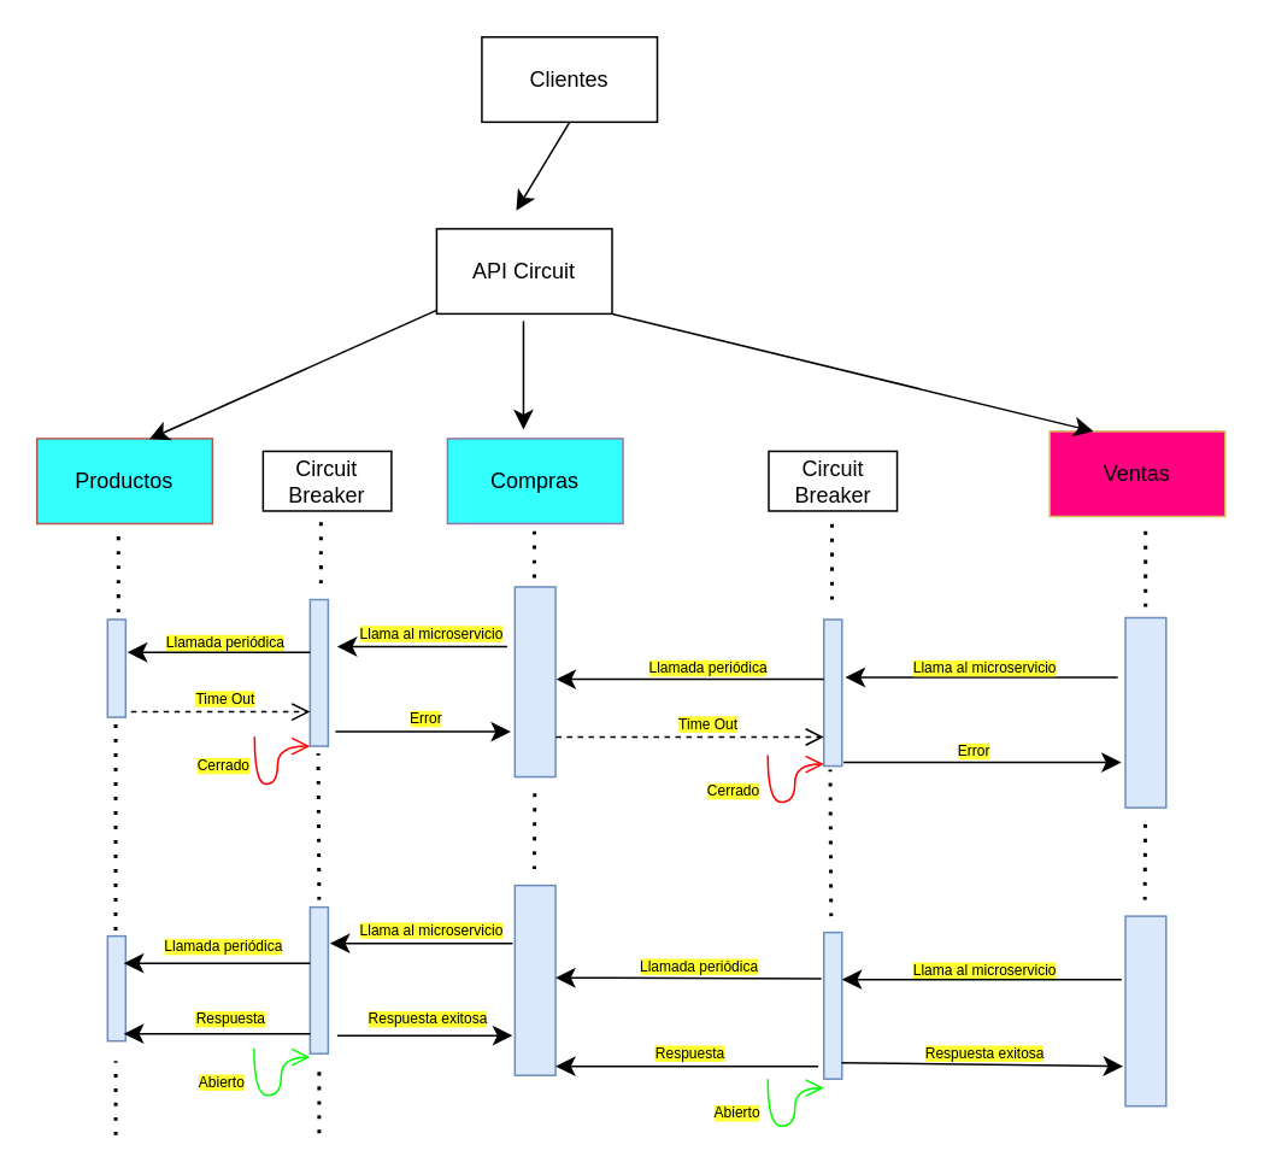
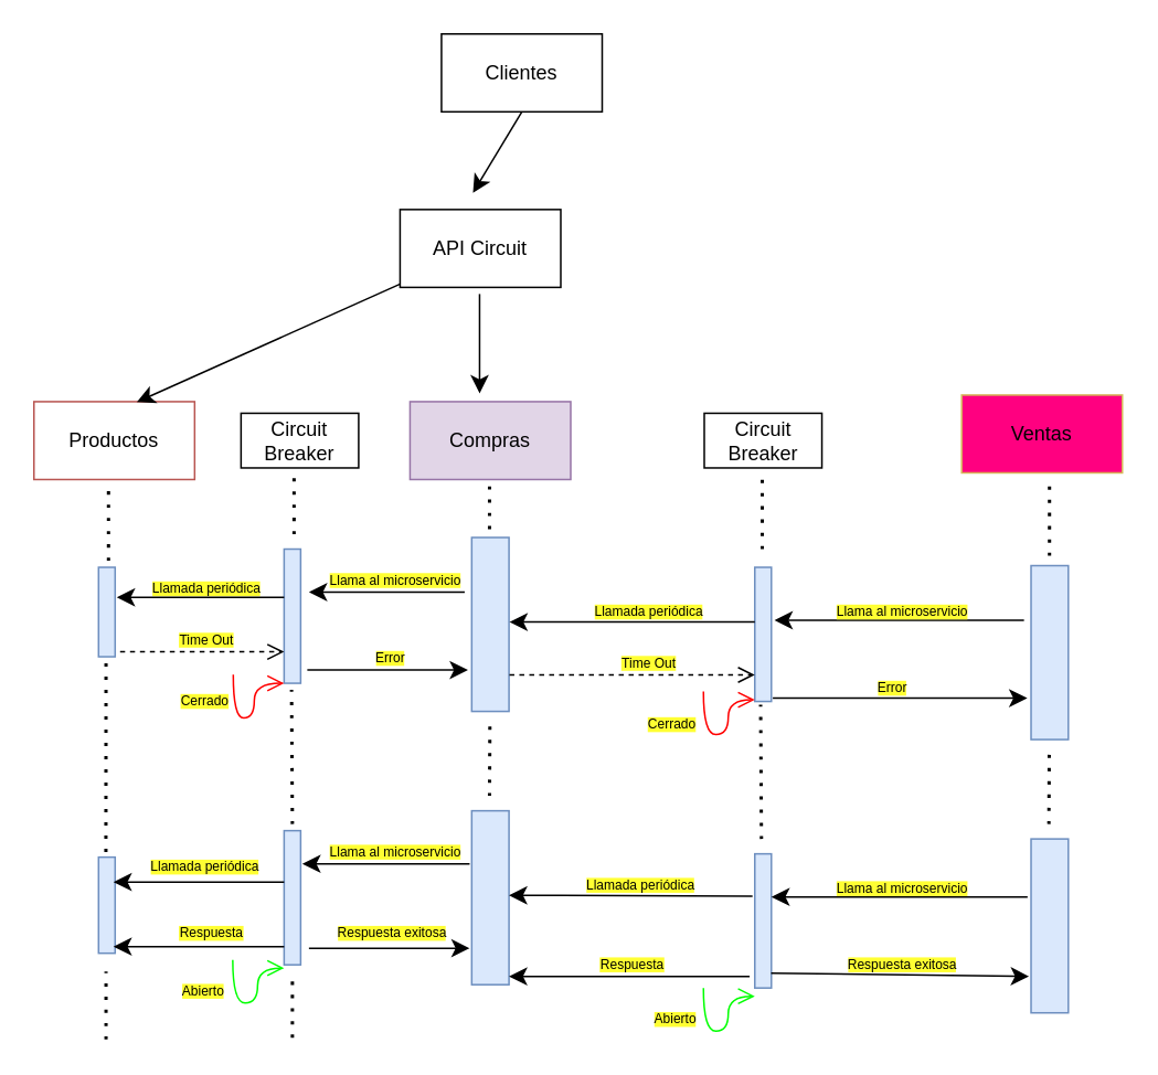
- <mxCell id="10" value="" style="endArrow=classic;html=1;rounded=0;fontSize=12;startSize=8;endSize=8;curved=1;entryX=0.25;entryY=0;entryDx=0;entryDy=0;exitX=1;exitY=1;exitDx=0;exitDy=0;" edge="1" parent="1" source="5" target="4"><mxGeometry width="50" height="50" relative="1" as="geometry"><mxPoint x="339" y="161" as="sourcePoint" /><mxPoint x="483" y="238" as="targetPoint" /></mxGeometry></mxCell>
- <mxCell id="2" value="Productos" style="rounded=0;whiteSpace=wrap;html=1;fillColor=#33FFFF;strokeColor=#b85450;" vertex="1" parent="1"><mxGeometry x="20" y="242" width="97" height="47" as="geometry" /></mxCell>
+ <mxCell id="2" value="Productos" style="rounded=0;whiteSpace=wrap;html=1;fillColor=#ffffff;strokeColor=#b85450;" vertex="1" parent="1"><mxGeometry x="20" y="242" width="97" height="47" as="geometry" /></mxCell>
- <mxCell id="3" value="Compras" style="rounded=0;whiteSpace=wrap;html=1;fillColor=#33ffff;strokeColor=#9673a6;" vertex="1" parent="1"><mxGeometry x="247" y="242" width="97" height="47" as="geometry" /></mxCell>
+ <mxCell id="3" value="Compras" style="rounded=0;whiteSpace=wrap;html=1;fillColor=#e1d5e7;strokeColor=#9673a6;" vertex="1" parent="1"><mxGeometry x="247" y="242" width="97" height="47" as="geometry" /></mxCell>
